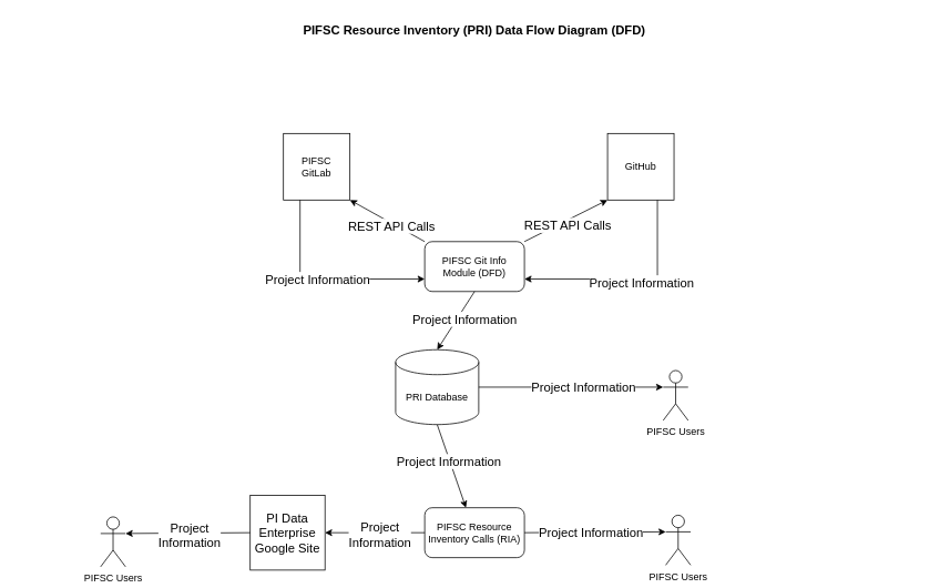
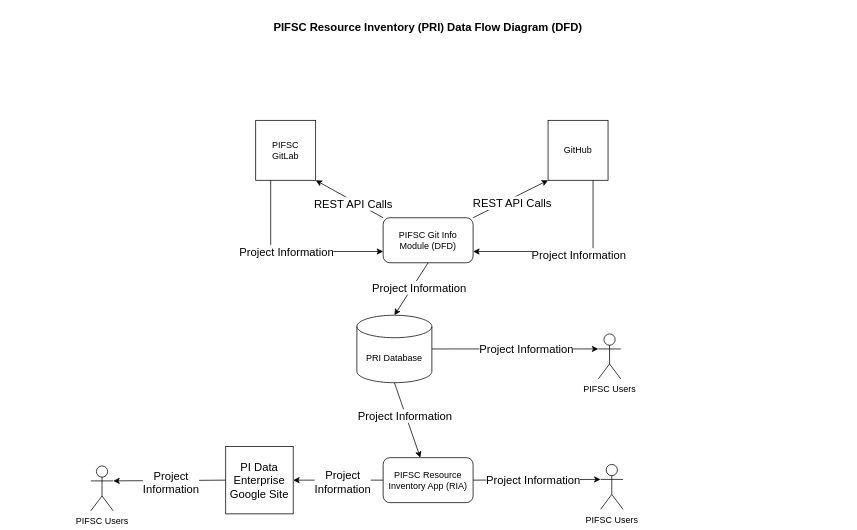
- <mxCell id="6" value="PIFSC Resource Inventory Calls (RIA)" style="rounded=1;whiteSpace=wrap;html=1;" parent="1" vertex="1"><mxGeometry x="510" y="610" width="120" height="60" as="geometry" /></mxCell>
+ <mxCell id="6" value="PIFSC Resource Inventory App (RIA)" style="rounded=1;whiteSpace=wrap;html=1;" parent="1" vertex="1"><mxGeometry x="510" y="610" width="120" height="60" as="geometry" /></mxCell>
